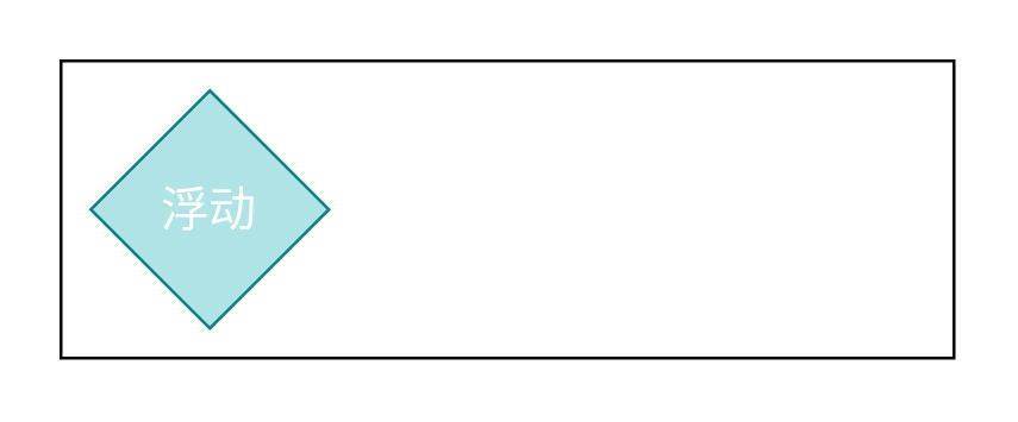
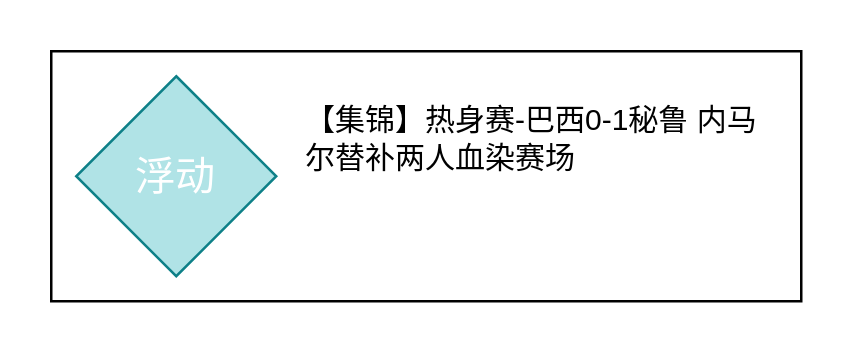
+ <mxCell id="4" value="【集锦】热身赛-巴西0-1秘鲁 内马尔替补两人血染赛场" style="text;strokeColor=none;align=left;fillColor=none;html=1;verticalAlign=middle;whiteSpace=wrap;rounded=0;" parent="2" vertex="1"><mxGeometry x="100" y="10" width="190" height="50" as="geometry" /></mxCell>
